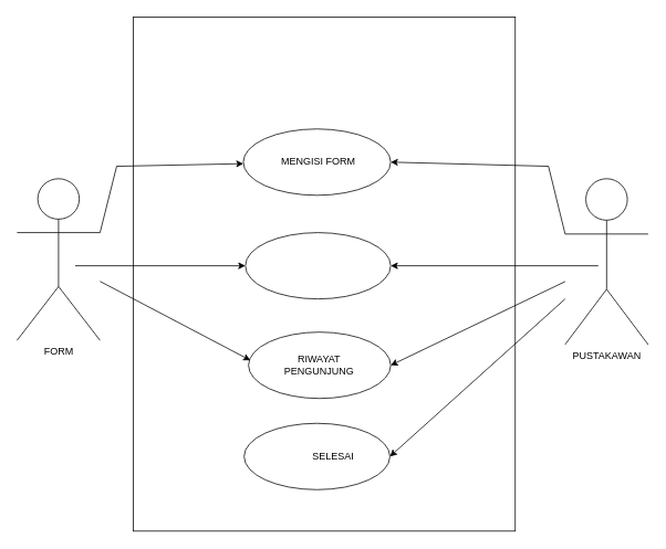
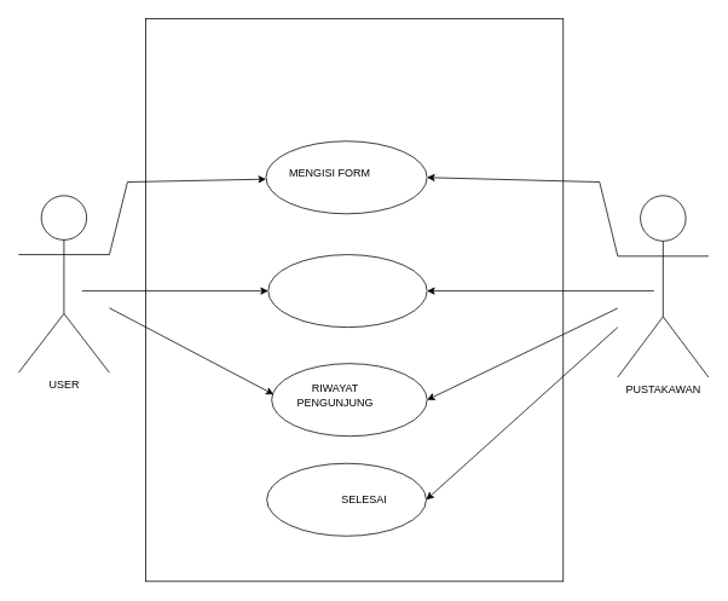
- <mxCell id="5" value="MENGISI FORM" style="text;html=1;strokeColor=none;fillColor=none;align=center;verticalAlign=middle;whiteSpace=wrap;rounded=0;" vertex="1" parent="1"><mxGeometry x="327.5" y="180" width="110" height="30" as="geometry" /></mxCell>
+ <mxCell id="5" value="MENGISI FORM" style="text;html=1;strokeColor=none;fillColor=none;align=center;verticalAlign=middle;whiteSpace=wrap;rounded=0;" vertex="1" parent="1"><mxGeometry x="307.5" y="175" width="110" height="30" as="geometry" /></mxCell>
- <mxCell id="9" value="FORM" style="shape=umlActor;verticalLabelPosition=bottom;verticalAlign=top;html=1;outlineConnect=0;" vertex="1" parent="1"><mxGeometry x="20" y="215" width="100" height="195" as="geometry" /></mxCell>
+ <mxCell id="9" value="USER" style="shape=umlActor;verticalLabelPosition=bottom;verticalAlign=top;html=1;outlineConnect=0;" vertex="1" parent="1"><mxGeometry x="20" y="215" width="100" height="195" as="geometry" /></mxCell>
- <mxCell id="7" value="RIWAYAT PENGUNJUNG" style="text;html=1;strokeColor=none;fillColor=none;align=center;verticalAlign=middle;whiteSpace=wrap;rounded=0;" vertex="1" parent="1"><mxGeometry x="328.75" y="425" width="110" height="30" as="geometry" /></mxCell>
+ <mxCell id="7" value="RIWAYAT PENGUNJUNG" style="text;html=1;strokeColor=none;fillColor=none;align=center;verticalAlign=middle;whiteSpace=wrap;rounded=0;" vertex="1" parent="1"><mxGeometry x="313.75" y="420" width="110" height="30" as="geometry" /></mxCell>
